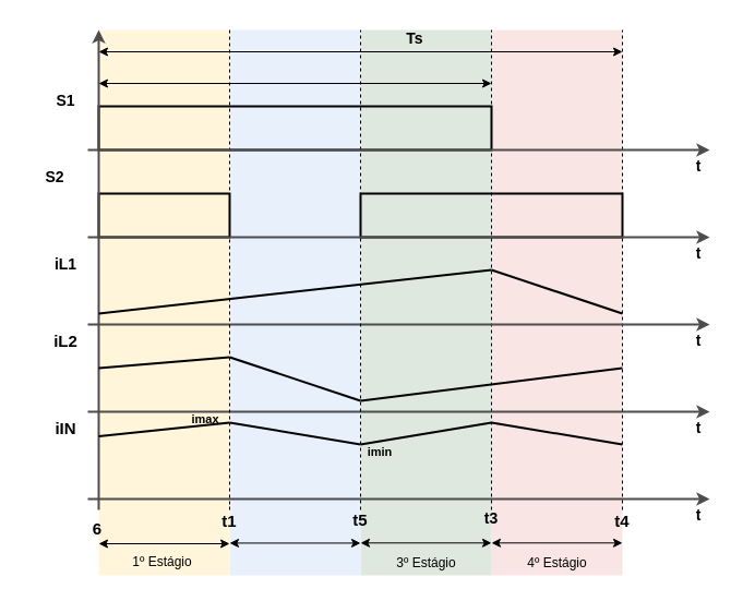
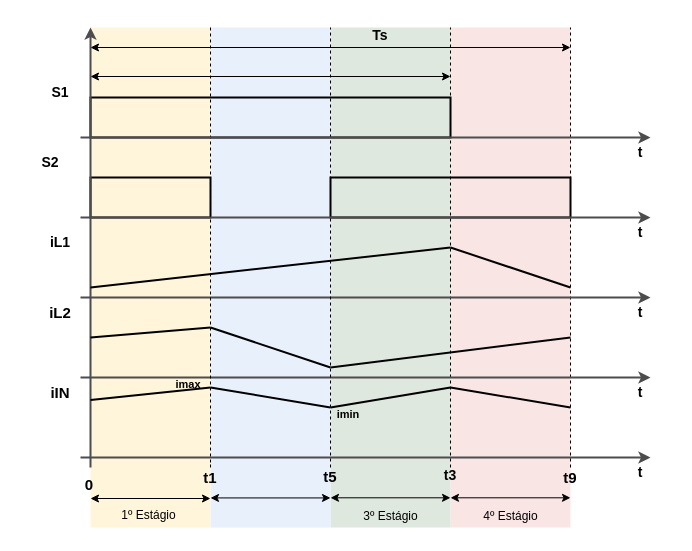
- <mxCell id="43" value="&lt;font size=&quot;1&quot;&gt;&lt;b style=&quot;font-size: 15px&quot;&gt;t4&lt;/b&gt;&lt;/font&gt;" style="text;html=1;strokeColor=none;fillColor=none;align=center;verticalAlign=middle;whiteSpace=wrap;rounded=0;" parent="1" vertex="1"><mxGeometry x="540" y="462" width="60" height="30" as="geometry" /></mxCell>
+ <mxCell id="43" value="&lt;font size=&quot;1&quot;&gt;&lt;b style=&quot;font-size: 15px&quot;&gt;t9&lt;/b&gt;&lt;/font&gt;" style="text;html=1;strokeColor=none;fillColor=none;align=center;verticalAlign=middle;whiteSpace=wrap;rounded=0;" parent="1" vertex="1"><mxGeometry x="540" y="462" width="60" height="30" as="geometry" /></mxCell>
- <mxCell id="46" value="&lt;font style=&quot;font-size: 15px&quot;&gt;&lt;b&gt;6&lt;/b&gt;&lt;/font&gt;" style="text;html=1;strokeColor=none;fillColor=none;align=center;verticalAlign=middle;whiteSpace=wrap;rounded=0;" parent="1" vertex="1"><mxGeometry x="59" y="469" width="60" height="30" as="geometry" /></mxCell>
+ <mxCell id="46" value="&lt;font style=&quot;font-size: 15px&quot;&gt;&lt;b&gt;0&lt;/b&gt;&lt;/font&gt;" style="text;html=1;strokeColor=none;fillColor=none;align=center;verticalAlign=middle;whiteSpace=wrap;rounded=0;" parent="1" vertex="1"><mxGeometry x="59" y="469" width="60" height="30" as="geometry" /></mxCell>
